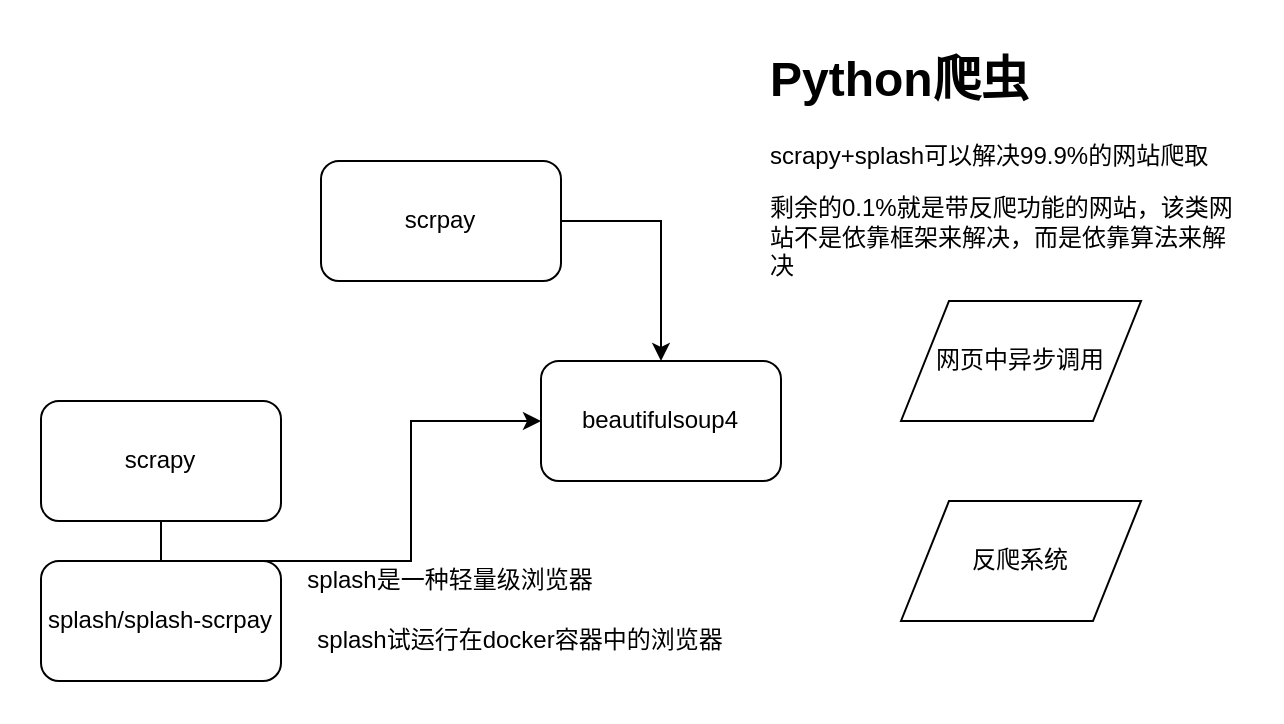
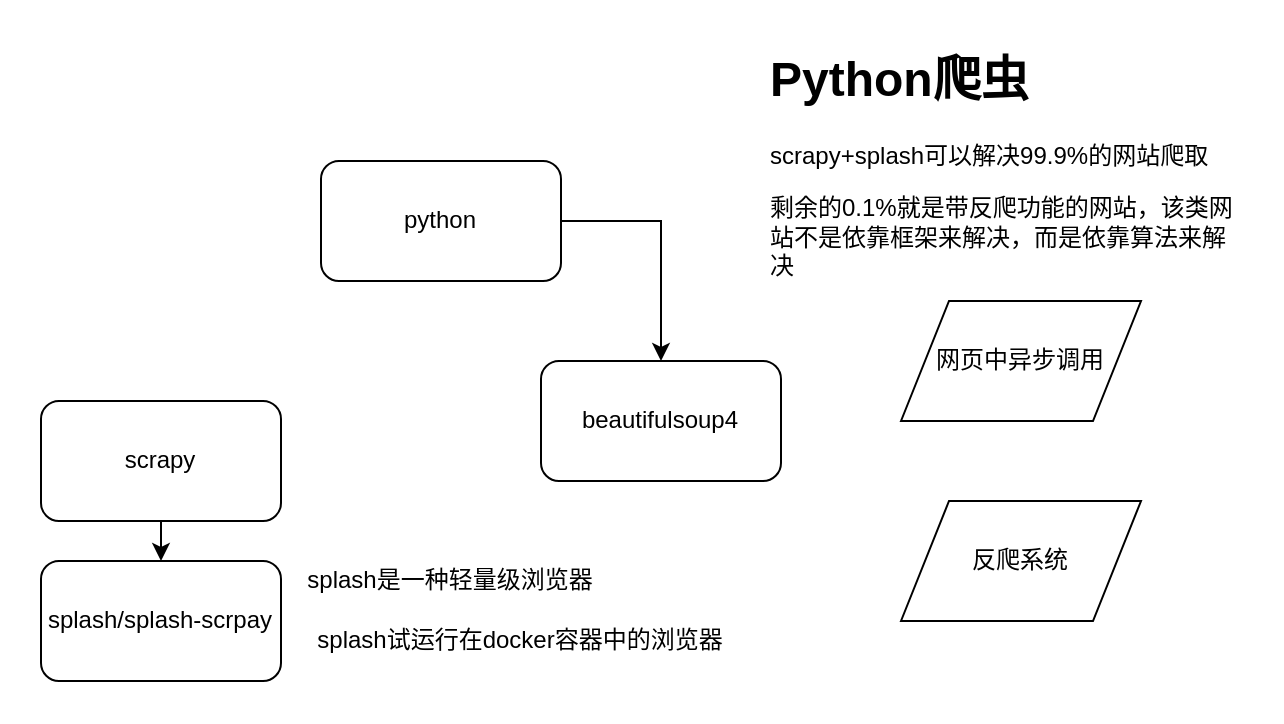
- <mxCell id="3" value="scrpay" style="rounded=1;whiteSpace=wrap;html=1;" vertex="1" parent="1"><mxGeometry x="160" y="80" width="120" height="60" as="geometry" /></mxCell>
+ <mxCell id="3" value="python" style="rounded=1;whiteSpace=wrap;html=1;" vertex="1" parent="1"><mxGeometry x="160" y="80" width="120" height="60" as="geometry" /></mxCell>
- <mxCell id="4" style="edgeStyle=orthogonalEdgeStyle;rounded=0;orthogonalLoop=1;jettySize=auto;html=1;exitX=0.5;exitY=1;exitDx=0;exitDy=0;" edge="1" parent="1" source="5" target="6"><mxGeometry relative="1" as="geometry" /></mxCell>
+ <mxCell id="4" style="edgeStyle=orthogonalEdgeStyle;rounded=0;orthogonalLoop=1;jettySize=auto;html=1;exitX=0.5;exitY=1;exitDx=0;exitDy=0;entryX=0.5;entryY=0;entryDx=0;entryDy=0;" edge="1" parent="1" source="5" target="9"><mxGeometry relative="1" as="geometry" /></mxCell>
